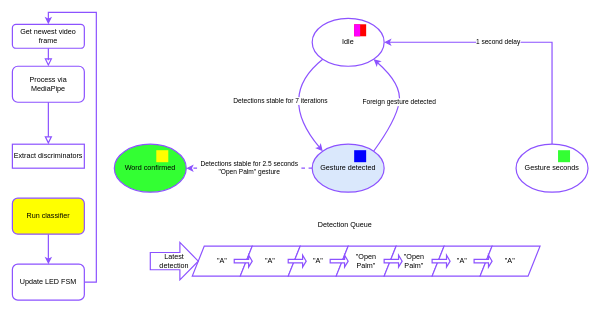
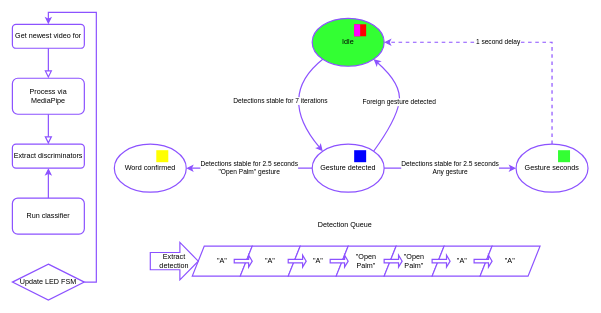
- <mxCell id="2" value="Get newest video frame" style="rounded=1;whiteSpace=wrap;html=1;fontSize=12;glass=0;strokeWidth=2;shadow=0;strokeColor=#8c52ff;" parent="1" vertex="1"><mxGeometry x="20" y="40" width="120" height="40" as="geometry" /></mxCell>
+ <mxCell id="2" value="Get newest video for" style="rounded=1;whiteSpace=wrap;html=1;fontSize=12;glass=0;strokeWidth=2;shadow=0;strokeColor=#8c52ff;" parent="1" vertex="1"><mxGeometry x="20" y="40" width="120" height="40" as="geometry" /></mxCell>
- <mxCell id="11" value="Idle" style="ellipse;whiteSpace=wrap;html=1;strokeColor=#8C52FF;strokeWidth=2;" vertex="1" parent="1"><mxGeometry x="520" y="30" width="120" height="80" as="geometry" /></mxCell>
+ <mxCell id="11" value="Idle" style="ellipse;whiteSpace=wrap;html=1;strokeColor=#8C52FF;strokeWidth=2;fillColor=#33ff33;" vertex="1" parent="1"><mxGeometry x="520" y="30" width="120" height="80" as="geometry" /></mxCell>
- <mxCell id="14" value="1 second delay" style="edgeStyle=orthogonalEdgeStyle;rounded=0;orthogonalLoop=1;jettySize=auto;html=1;entryX=1;entryY=0.5;entryDx=0;entryDy=0;exitX=0.5;exitY=0;exitDx=0;exitDy=0;strokeWidth=2;strokeColor=#8C52FF;" edge="1" parent="1" source="15" target="11"><mxGeometry x="0.155" relative="1" as="geometry"><Array as="points"><mxPoint x="920" y="70" /></Array><mxPoint as="offset" /></mxGeometry></mxCell>
+ <mxCell id="14" value="1 second delay" style="edgeStyle=orthogonalEdgeStyle;rounded=0;orthogonalLoop=1;jettySize=auto;html=1;entryX=1;entryY=0.5;entryDx=0;entryDy=0;exitX=0.5;exitY=0;exitDx=0;exitDy=0;strokeWidth=2;strokeColor=#8C52FF;dashed=1;" edge="1" parent="1" source="15" target="11"><mxGeometry x="0.155" relative="1" as="geometry"><Array as="points"><mxPoint x="920" y="70" /></Array><mxPoint as="offset" /></mxGeometry></mxCell>
- <mxCell id="4" value="Process via MediaPipe" style="rounded=1;whiteSpace=wrap;html=1;strokeWidth=2;strokeColor=#8c52ff;" vertex="1" parent="1"><mxGeometry x="20" y="110" width="120" height="60" as="geometry" /></mxCell>
+ <mxCell id="4" value="Process via MediaPipe" style="rounded=1;whiteSpace=wrap;html=1;strokeWidth=2;strokeColor=#8c52ff;" vertex="1" parent="1"><mxGeometry x="20" y="130" width="120" height="60" as="geometry" /></mxCell>
- <mxCell id="10" value="Extract discriminators" style="whiteSpace=wrap;html=1;strokeWidth=2;strokeColor=#8c52ff;rounded=0;" vertex="1" parent="1"><mxGeometry x="20" y="240" width="120" height="40" as="geometry" /></mxCell>
+ <mxCell id="10" value="Extract discriminators" style="rounded=1;whiteSpace=wrap;html=1;strokeWidth=2;strokeColor=#8c52ff;" vertex="1" parent="1"><mxGeometry x="20" y="240" width="120" height="40" as="geometry" /></mxCell>
- <mxCell id="16" value="Word confirmed" style="ellipse;whiteSpace=wrap;html=1;strokeWidth=2;strokeColor=#8C52FF;fillColor=#33ff33;" vertex="1" parent="1"><mxGeometry x="190" y="240" width="120" height="80" as="geometry" /></mxCell>
+ <mxCell id="16" value="Word confirmed" style="ellipse;whiteSpace=wrap;html=1;strokeWidth=2;strokeColor=#8C52FF;" vertex="1" parent="1"><mxGeometry x="190" y="240" width="120" height="80" as="geometry" /></mxCell>
- <mxCell id="12" value="&lt;div&gt;Detections stable for 2.5 seconds&lt;/div&gt;&lt;div&gt;&quot;Open Palm&quot; gesture&lt;br&gt;&lt;/div&gt;" style="edgeStyle=orthogonalEdgeStyle;rounded=0;orthogonalLoop=1;jettySize=auto;html=1;strokeWidth=2;strokeColor=#8C52FF;dashed=1;" edge="1" parent="1" source="13" target="16"><mxGeometry relative="1" as="geometry" /></mxCell>
+ <mxCell id="12" value="&lt;div&gt;Detections stable for 2.5 seconds&lt;/div&gt;&lt;div&gt;&quot;Open Palm&quot; gesture&lt;br&gt;&lt;/div&gt;" style="edgeStyle=orthogonalEdgeStyle;rounded=0;orthogonalLoop=1;jettySize=auto;html=1;strokeWidth=2;strokeColor=#8C52FF;" edge="1" parent="1" source="13" target="16"><mxGeometry relative="1" as="geometry" /></mxCell>
- <mxCell id="13" value="Gesture detected" style="ellipse;whiteSpace=wrap;html=1;strokeWidth=2;strokeColor=#8C52FF;fillColor=#dae8fc;" vertex="1" parent="1"><mxGeometry x="520" y="240" width="120" height="80" as="geometry" /></mxCell>
+ <mxCell id="13" value="Gesture detected" style="ellipse;whiteSpace=wrap;html=1;strokeWidth=2;strokeColor=#8C52FF;" vertex="1" parent="1"><mxGeometry x="520" y="240" width="120" height="80" as="geometry" /></mxCell>
+ <mxCell id="17" value="&lt;div&gt;Detections stable for 2.5 seconds&lt;/div&gt;&lt;div&gt;Any gesture&lt;br&gt;&lt;/div&gt;" style="endArrow=classic;html=1;rounded=0;strokeWidth=2;strokeColor=#8C52FF;" edge="1" parent="1" source="13" target="15"><mxGeometry width="50" height="50" relative="1" as="geometry"><mxPoint x="460" y="330" as="sourcePoint" /><mxPoint x="510" y="280" as="targetPoint" /><mxPoint as="offset" /></mxGeometry></mxCell>
- <mxCell id="6" value="Run classifier" style="rounded=1;whiteSpace=wrap;html=1;strokeWidth=2;strokeColor=#8c52ff;fillColor=#ffff00;" vertex="1" parent="1"><mxGeometry x="20" y="330" width="120" height="60" as="geometry" /></mxCell>
+ <mxCell id="6" value="Run classifier" style="rounded=1;whiteSpace=wrap;html=1;strokeWidth=2;strokeColor=#8c52ff;" vertex="1" parent="1"><mxGeometry x="20" y="330" width="120" height="60" as="geometry" /></mxCell>
- <mxCell id="5" style="edgeStyle=orthogonalEdgeStyle;rounded=0;orthogonalLoop=1;jettySize=auto;html=1;entryX=0.5;entryY=0;entryDx=0;entryDy=0;strokeWidth=2;strokeColor=#8c52ff;" edge="1" parent="1" source="6" target="8"><mxGeometry relative="1" as="geometry" /></mxCell>
+ <mxCell id="5" style="edgeStyle=orthogonalEdgeStyle;rounded=0;orthogonalLoop=1;jettySize=auto;html=1;strokeWidth=2;strokeColor=#8c52ff;" edge="1" parent="1" source="6" target="10"><mxGeometry relative="1" as="geometry" /></mxCell>
- <mxCell id="32" value="Latest detection" style="shape=singleArrow;whiteSpace=wrap;html=1;arrowWidth=0.46;arrowSize=0.383;strokeWidth=2;strokeColor=#8C52FF;" vertex="1" parent="1"><mxGeometry x="250" y="403.75" width="80" height="62.5" as="geometry" /></mxCell>
+ <mxCell id="32" value="Extract detection" style="shape=singleArrow;whiteSpace=wrap;html=1;arrowWidth=0.46;arrowSize=0.383;strokeWidth=2;strokeColor=#8C52FF;" vertex="1" parent="1"><mxGeometry x="250" y="403.75" width="80" height="62.5" as="geometry" /></mxCell>
- <mxCell id="8" value="Update LED FSM" style="rounded=1;whiteSpace=wrap;html=1;strokeWidth=2;strokeColor=#8c52ff;" vertex="1" parent="1"><mxGeometry x="20" y="440" width="120" height="60" as="geometry" /></mxCell>
+ <mxCell id="8" value="Update LED FSM" style="rhombus;whiteSpace=wrap;html=1;strokeWidth=2;strokeColor=#8c52ff;" vertex="1" parent="1"><mxGeometry x="20" y="440" width="120" height="60" as="geometry" /></mxCell>
